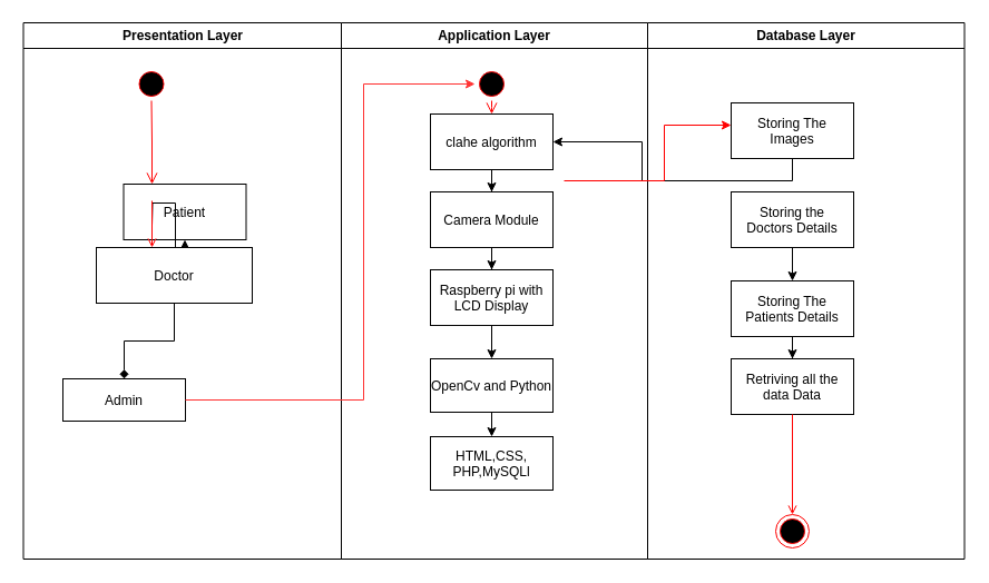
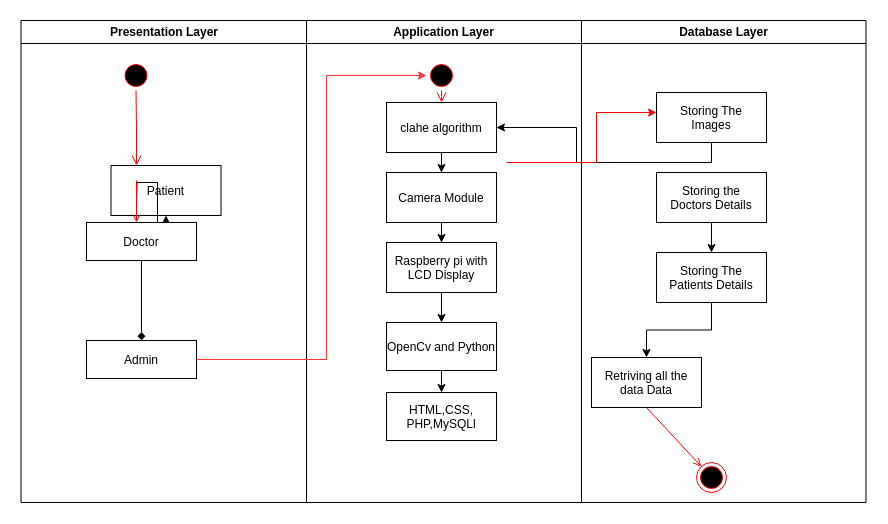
- <mxCell id="8" value="Doctor" style="" parent="2" vertex="1"><mxGeometry x="65.5" y="202" width="140" height="50" as="geometry" /></mxCell>
+ <mxCell id="8" value="Doctor" style="" parent="2" vertex="1"><mxGeometry x="65.5" y="202" width="110" height="38" as="geometry" /></mxCell>
- <mxCell id="30" value="Retriving all the &#10;data Data" style="" vertex="1" parent="23"><mxGeometry x="75" y="302" width="110" height="50" as="geometry" /></mxCell>
+ <mxCell id="30" value="Retriving all the &#10;data Data" style="" vertex="1" parent="23"><mxGeometry x="10" y="337" width="110" height="50" as="geometry" /></mxCell>
- <mxCell id="10" value="Admin" style="" vertex="1" parent="2"><mxGeometry x="35.5" y="320" width="110" height="38" as="geometry" /></mxCell>
+ <mxCell id="10" value="Admin" style="" vertex="1" parent="2"><mxGeometry x="65.5" y="320" width="110" height="38" as="geometry" /></mxCell>
